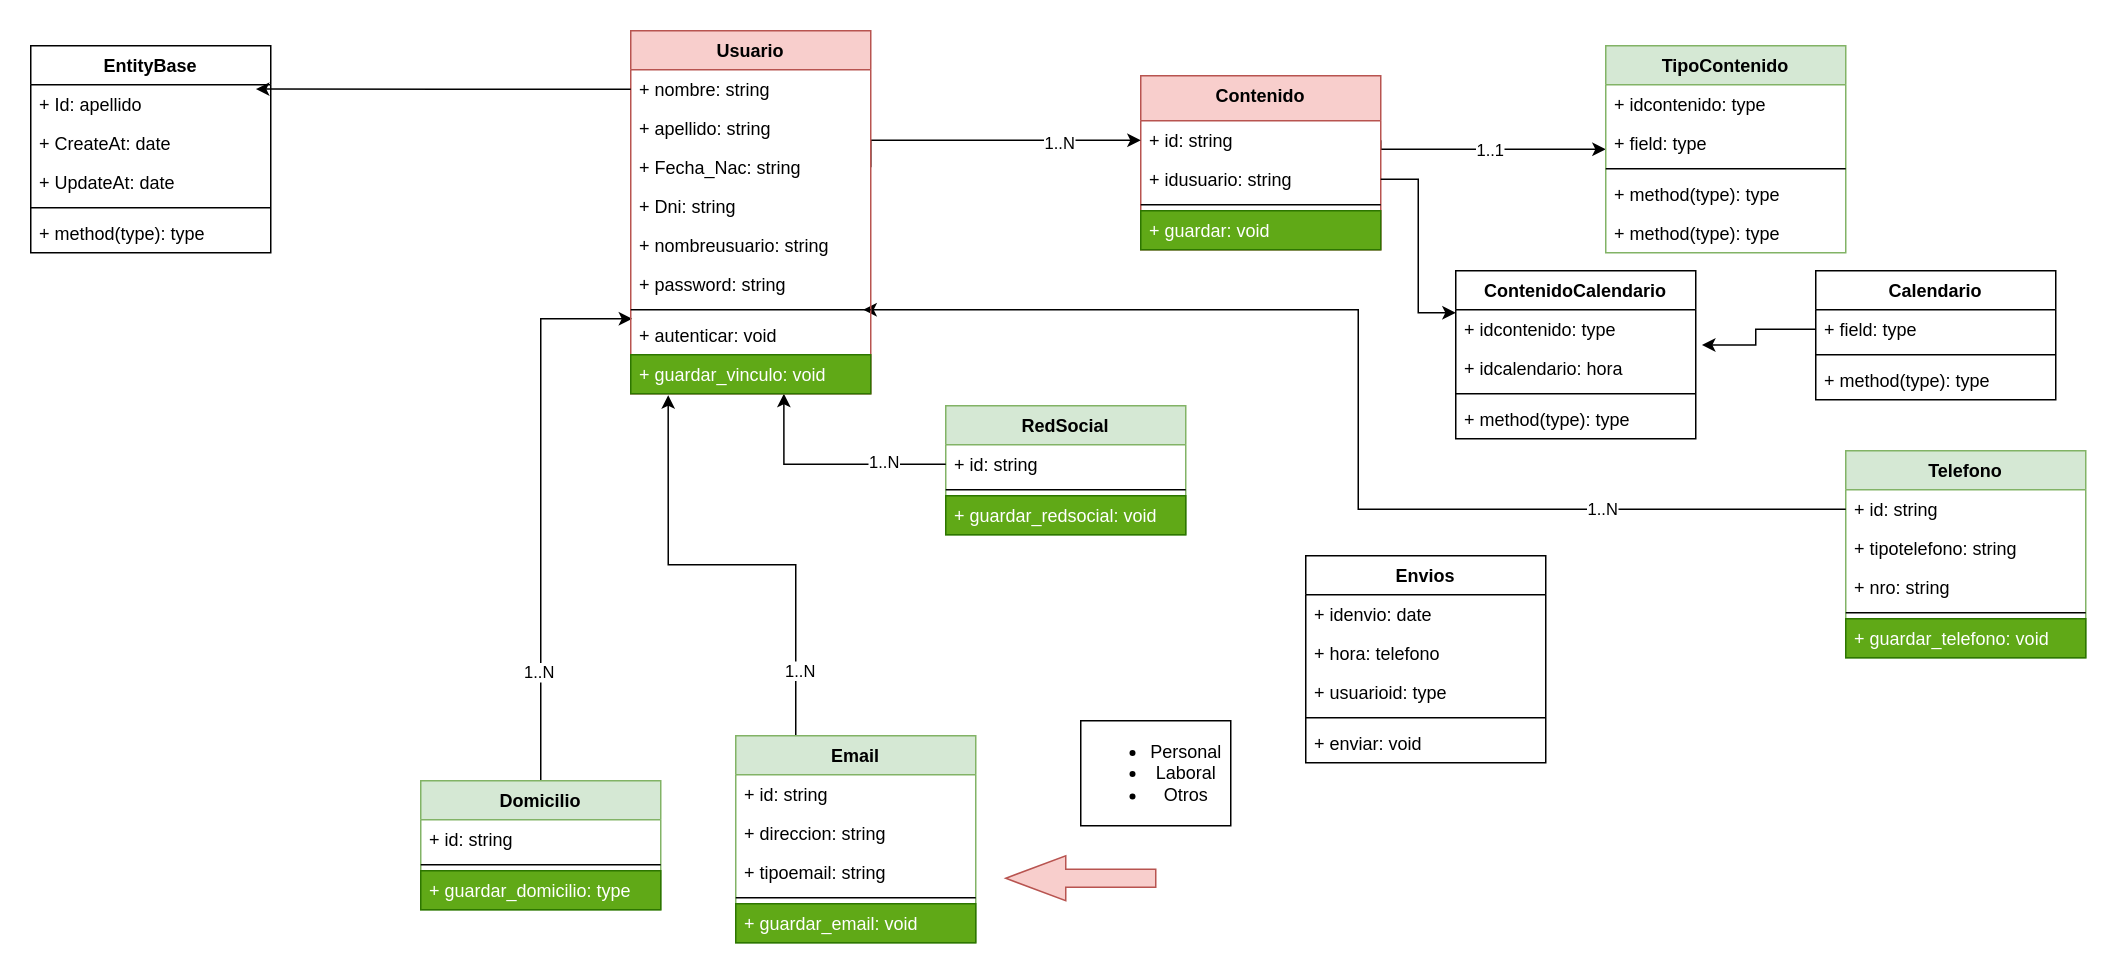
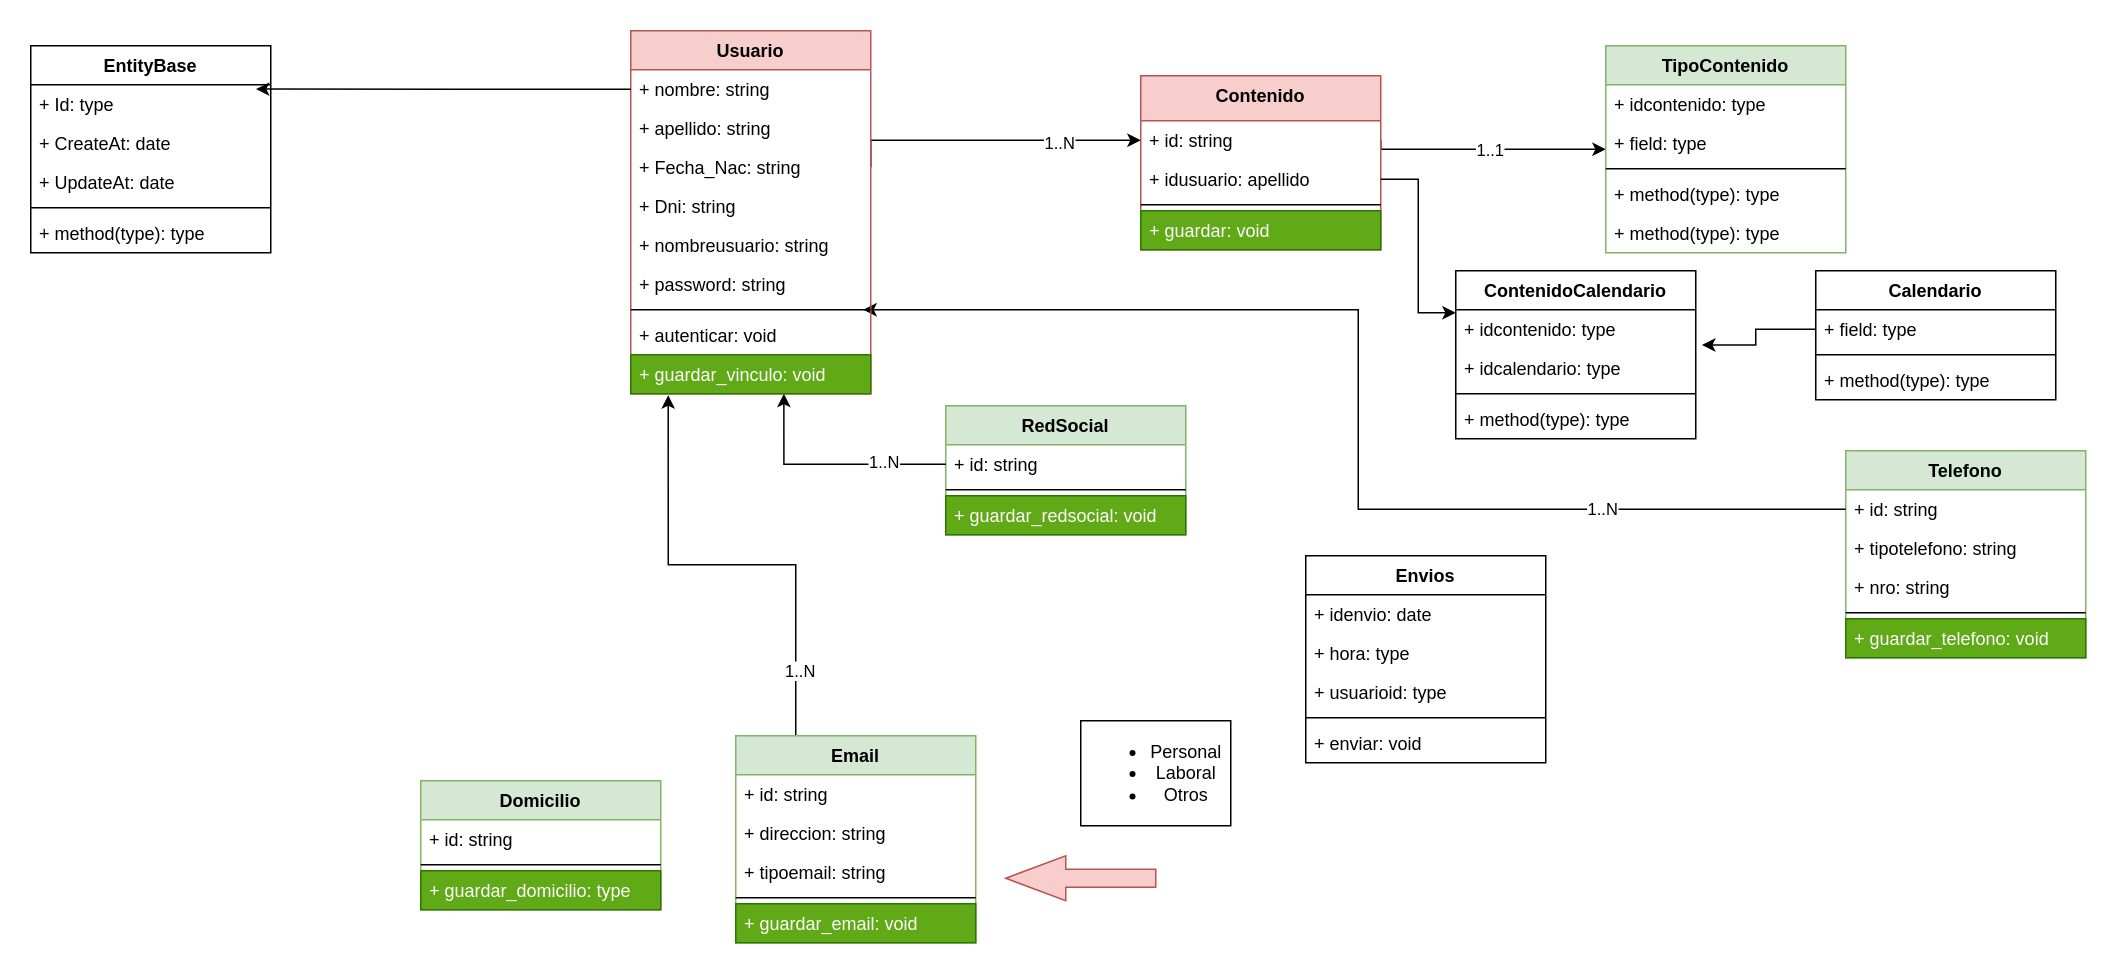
- <mxCell id="73" value="+ Id: apellido" style="text;strokeColor=none;fillColor=none;align=left;verticalAlign=top;spacingLeft=4;spacingRight=4;overflow=hidden;rotatable=0;points=[[0,0.5],[1,0.5]];portConstraint=eastwest;" vertex="1" parent="72"><mxGeometry y="26" width="160" height="26" as="geometry" /></mxCell>
+ <mxCell id="73" value="+ Id: type" style="text;strokeColor=none;fillColor=none;align=left;verticalAlign=top;spacingLeft=4;spacingRight=4;overflow=hidden;rotatable=0;points=[[0,0.5],[1,0.5]];portConstraint=eastwest;" vertex="1" parent="72"><mxGeometry y="26" width="160" height="26" as="geometry" /></mxCell>
- <mxCell id="6" value="+ idusuario: string" style="text;strokeColor=none;fillColor=none;align=left;verticalAlign=top;spacingLeft=4;spacingRight=4;overflow=hidden;rotatable=0;points=[[0,0.5],[1,0.5]];portConstraint=eastwest;" parent="4" vertex="1"><mxGeometry y="56" width="160" height="26" as="geometry" /></mxCell>
+ <mxCell id="6" value="+ idusuario: apellido" style="text;strokeColor=none;fillColor=none;align=left;verticalAlign=top;spacingLeft=4;spacingRight=4;overflow=hidden;rotatable=0;points=[[0,0.5],[1,0.5]];portConstraint=eastwest;" parent="4" vertex="1"><mxGeometry y="56" width="160" height="26" as="geometry" /></mxCell>
- <mxCell id="69" value="+ idcalendario: hora" style="text;strokeColor=none;fillColor=none;align=left;verticalAlign=top;spacingLeft=4;spacingRight=4;overflow=hidden;rotatable=0;points=[[0,0.5],[1,0.5]];portConstraint=eastwest;" vertex="1" parent="67"><mxGeometry y="52" width="160" height="26" as="geometry" /></mxCell>
+ <mxCell id="69" value="+ idcalendario: type" style="text;strokeColor=none;fillColor=none;align=left;verticalAlign=top;spacingLeft=4;spacingRight=4;overflow=hidden;rotatable=0;points=[[0,0.5],[1,0.5]];portConstraint=eastwest;" vertex="1" parent="67"><mxGeometry y="52" width="160" height="26" as="geometry" /></mxCell>
- <mxCell id="17" style="edgeStyle=orthogonalEdgeStyle;rounded=0;orthogonalLoop=1;jettySize=auto;html=1;exitX=0.5;exitY=0;exitDx=0;exitDy=0;entryX=0.006;entryY=0.077;entryDx=0;entryDy=0;entryPerimeter=0;" parent="1" source="19" target="55" edge="1"><mxGeometry relative="1" as="geometry"><mxPoint x="360" y="240" as="targetPoint" /></mxGeometry></mxCell>
- <mxCell id="18" value="1..N" style="edgeLabel;html=1;align=center;verticalAlign=middle;resizable=0;points=[];" parent="17" vertex="1" connectable="0"><mxGeometry x="-0.603" y="2" relative="1" as="geometry"><mxPoint as="offset" /></mxGeometry></mxCell>
- <mxCell id="63" value="+ hora: telefono" style="text;strokeColor=none;fillColor=none;align=left;verticalAlign=top;spacingLeft=4;spacingRight=4;overflow=hidden;rotatable=0;points=[[0,0.5],[1,0.5]];portConstraint=eastwest;" vertex="1" parent="61"><mxGeometry y="52" width="160" height="26" as="geometry" /></mxCell>
+ <mxCell id="63" value="+ hora: type" style="text;strokeColor=none;fillColor=none;align=left;verticalAlign=top;spacingLeft=4;spacingRight=4;overflow=hidden;rotatable=0;points=[[0,0.5],[1,0.5]];portConstraint=eastwest;" vertex="1" parent="61"><mxGeometry y="52" width="160" height="26" as="geometry" /></mxCell>
